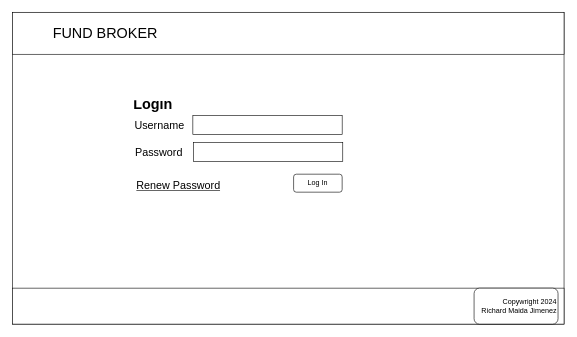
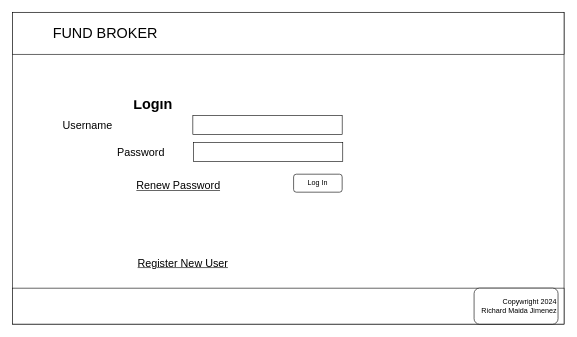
- <mxCell id="8" value="&lt;h1 style=&quot;margin-top: 0px; line-height: 60%;&quot;&gt;&lt;span style=&quot;font-weight: normal;&quot;&gt;&lt;font style=&quot;font-size: 18px;&quot;&gt;Username&lt;/font&gt;&lt;/span&gt;&lt;/h1&gt;" style="text;html=1;whiteSpace=wrap;overflow=hidden;rounded=0;fontFamily=Helvetica;fontSize=12;fontColor=default;align=left;" parent="1" vertex="1"><mxGeometry x="222" y="193" width="98" height="30" as="geometry" /></mxCell>
+ <mxCell id="8" value="&lt;h1 style=&quot;margin-top: 0px; line-height: 60%;&quot;&gt;&lt;span style=&quot;font-weight: normal;&quot;&gt;&lt;font style=&quot;font-size: 18px;&quot;&gt;Username&lt;/font&gt;&lt;/span&gt;&lt;/h1&gt;" style="text;html=1;whiteSpace=wrap;overflow=hidden;rounded=0;fontFamily=Helvetica;fontSize=12;fontColor=default;align=left;" parent="1" vertex="1"><mxGeometry x="102" y="193" width="98" height="30" as="geometry" /></mxCell>
- <mxCell id="10" value="&lt;h1 style=&quot;margin-top: 0px; line-height: 60%;&quot;&gt;&lt;span style=&quot;font-weight: normal;&quot;&gt;&lt;font style=&quot;font-size: 18px;&quot;&gt;Password&lt;/font&gt;&lt;/span&gt;&lt;/h1&gt;" style="text;html=1;whiteSpace=wrap;overflow=hidden;rounded=0;fontFamily=Helvetica;fontSize=12;fontColor=default;align=left;" parent="1" vertex="1"><mxGeometry x="223" y="238" width="98" height="30" as="geometry" /></mxCell>
+ <mxCell id="10" value="&lt;h1 style=&quot;margin-top: 0px; line-height: 60%;&quot;&gt;&lt;span style=&quot;font-weight: normal;&quot;&gt;&lt;font style=&quot;font-size: 18px;&quot;&gt;Password&lt;/font&gt;&lt;/span&gt;&lt;/h1&gt;" style="text;html=1;whiteSpace=wrap;overflow=hidden;rounded=0;fontFamily=Helvetica;fontSize=12;fontColor=default;align=left;" parent="1" vertex="1"><mxGeometry x="193" y="238" width="98" height="30" as="geometry" /></mxCell>
+ <mxCell id="13" value="&lt;h1 style=&quot;margin-top: 0px; line-height: 60%;&quot;&gt;&lt;span style=&quot;font-weight: normal;&quot;&gt;&lt;font style=&quot;font-size: 18px;&quot;&gt;&lt;u&gt;Register New User&lt;/u&gt;&lt;/font&gt;&lt;/span&gt;&lt;/h1&gt;" style="text;html=1;whiteSpace=wrap;overflow=hidden;rounded=0;fontFamily=Helvetica;fontSize=12;fontColor=default;align=left;fontStyle=1" parent="1" vertex="1"><mxGeometry x="227" y="423" width="173" height="30" as="geometry" /></mxCell>
